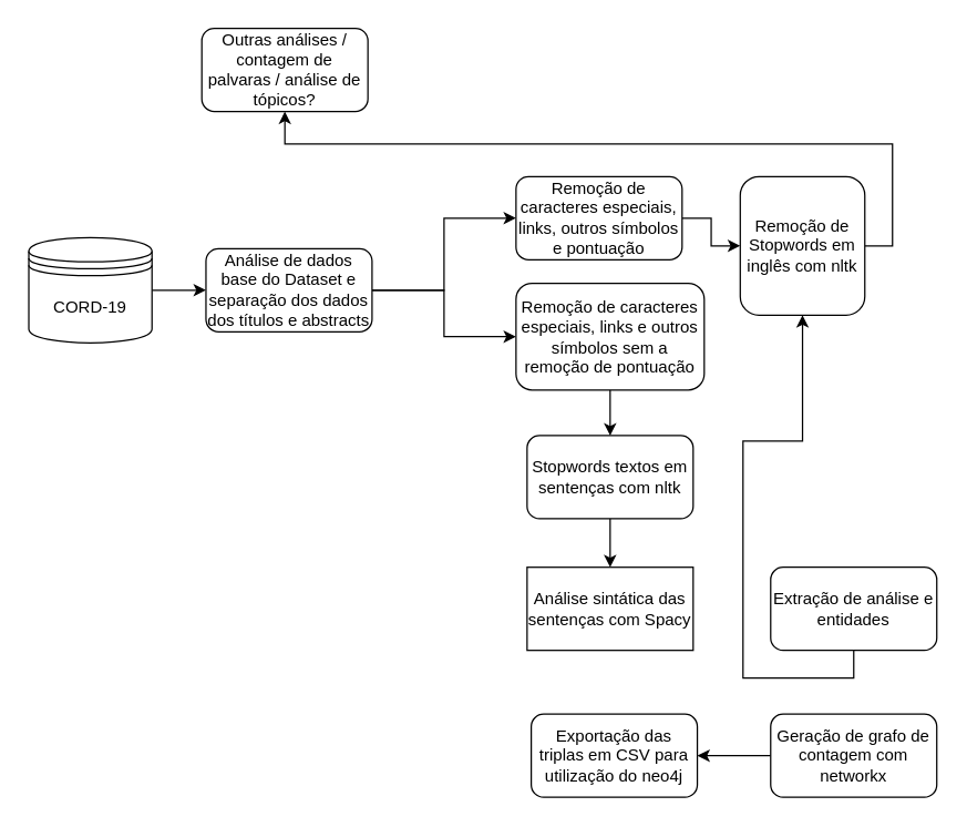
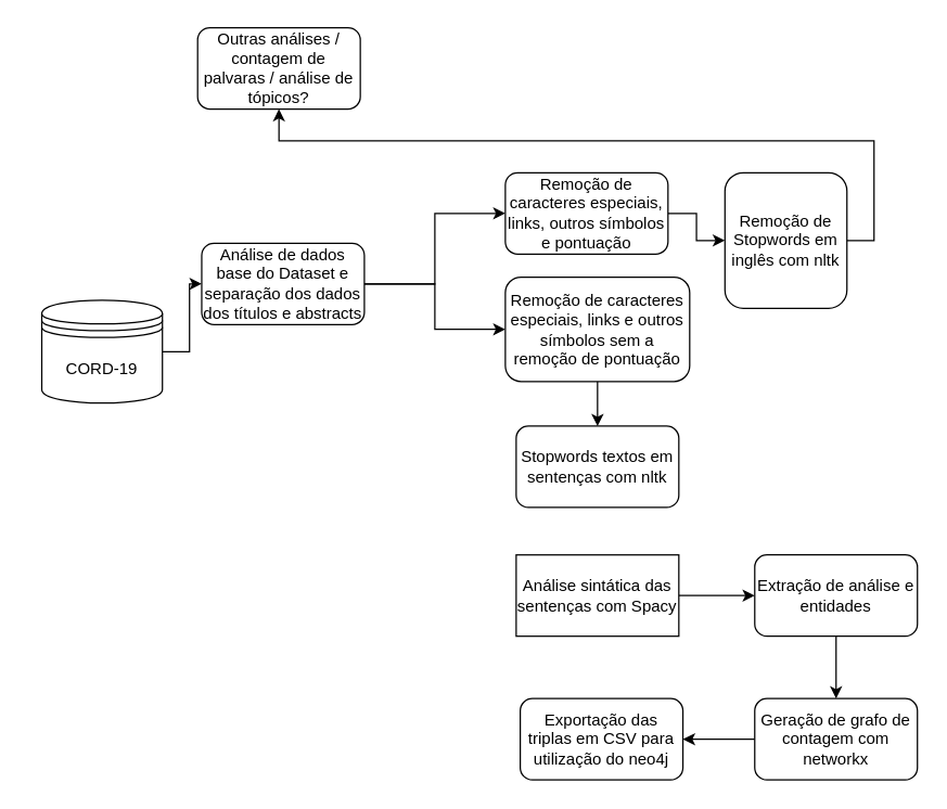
- <mxCell id="3" value="CORD-19" style="shape=datastore;whiteSpace=wrap;html=1;" vertex="1" parent="1"><mxGeometry x="20" y="171" width="89" height="76" as="geometry" /></mxCell>
+ <mxCell id="3" value="CORD-19" style="shape=datastore;whiteSpace=wrap;html=1;" vertex="1" parent="1"><mxGeometry x="30" y="221" width="89" height="76" as="geometry" /></mxCell>
- <mxCell id="18" style="edgeStyle=orthogonalEdgeStyle;rounded=0;orthogonalLoop=1;jettySize=auto;html=1;exitX=0.5;exitY=1;exitDx=0;exitDy=0;" edge="1" parent="1" source="19" target="12"><mxGeometry relative="1" as="geometry"><mxPoint x="612.833" y="536.167" as="targetPoint" /></mxGeometry></mxCell>
+ <mxCell id="18" style="edgeStyle=orthogonalEdgeStyle;rounded=0;orthogonalLoop=1;jettySize=auto;html=1;exitX=0.5;exitY=1;exitDx=0;exitDy=0;" edge="1" parent="1" source="19" target="21"><mxGeometry relative="1" as="geometry"><mxPoint x="612.833" y="536.167" as="targetPoint" /></mxGeometry></mxCell>
- <mxCell id="14" style="edgeStyle=orthogonalEdgeStyle;rounded=0;orthogonalLoop=1;jettySize=auto;html=1;exitX=0.5;exitY=1;exitDx=0;exitDy=0;" edge="1" parent="1" source="15" target="17"><mxGeometry relative="1" as="geometry"><mxPoint x="440.333" y="436.167" as="targetPoint" /></mxGeometry></mxCell>
+ <mxCell id="16" style="edgeStyle=orthogonalEdgeStyle;rounded=0;orthogonalLoop=1;jettySize=auto;html=1;exitX=1;exitY=0.5;exitDx=0;exitDy=0;" edge="1" parent="1" source="17" target="19"><mxGeometry relative="1" as="geometry"><mxPoint x="543.667" y="461.167" as="targetPoint" /></mxGeometry></mxCell>
